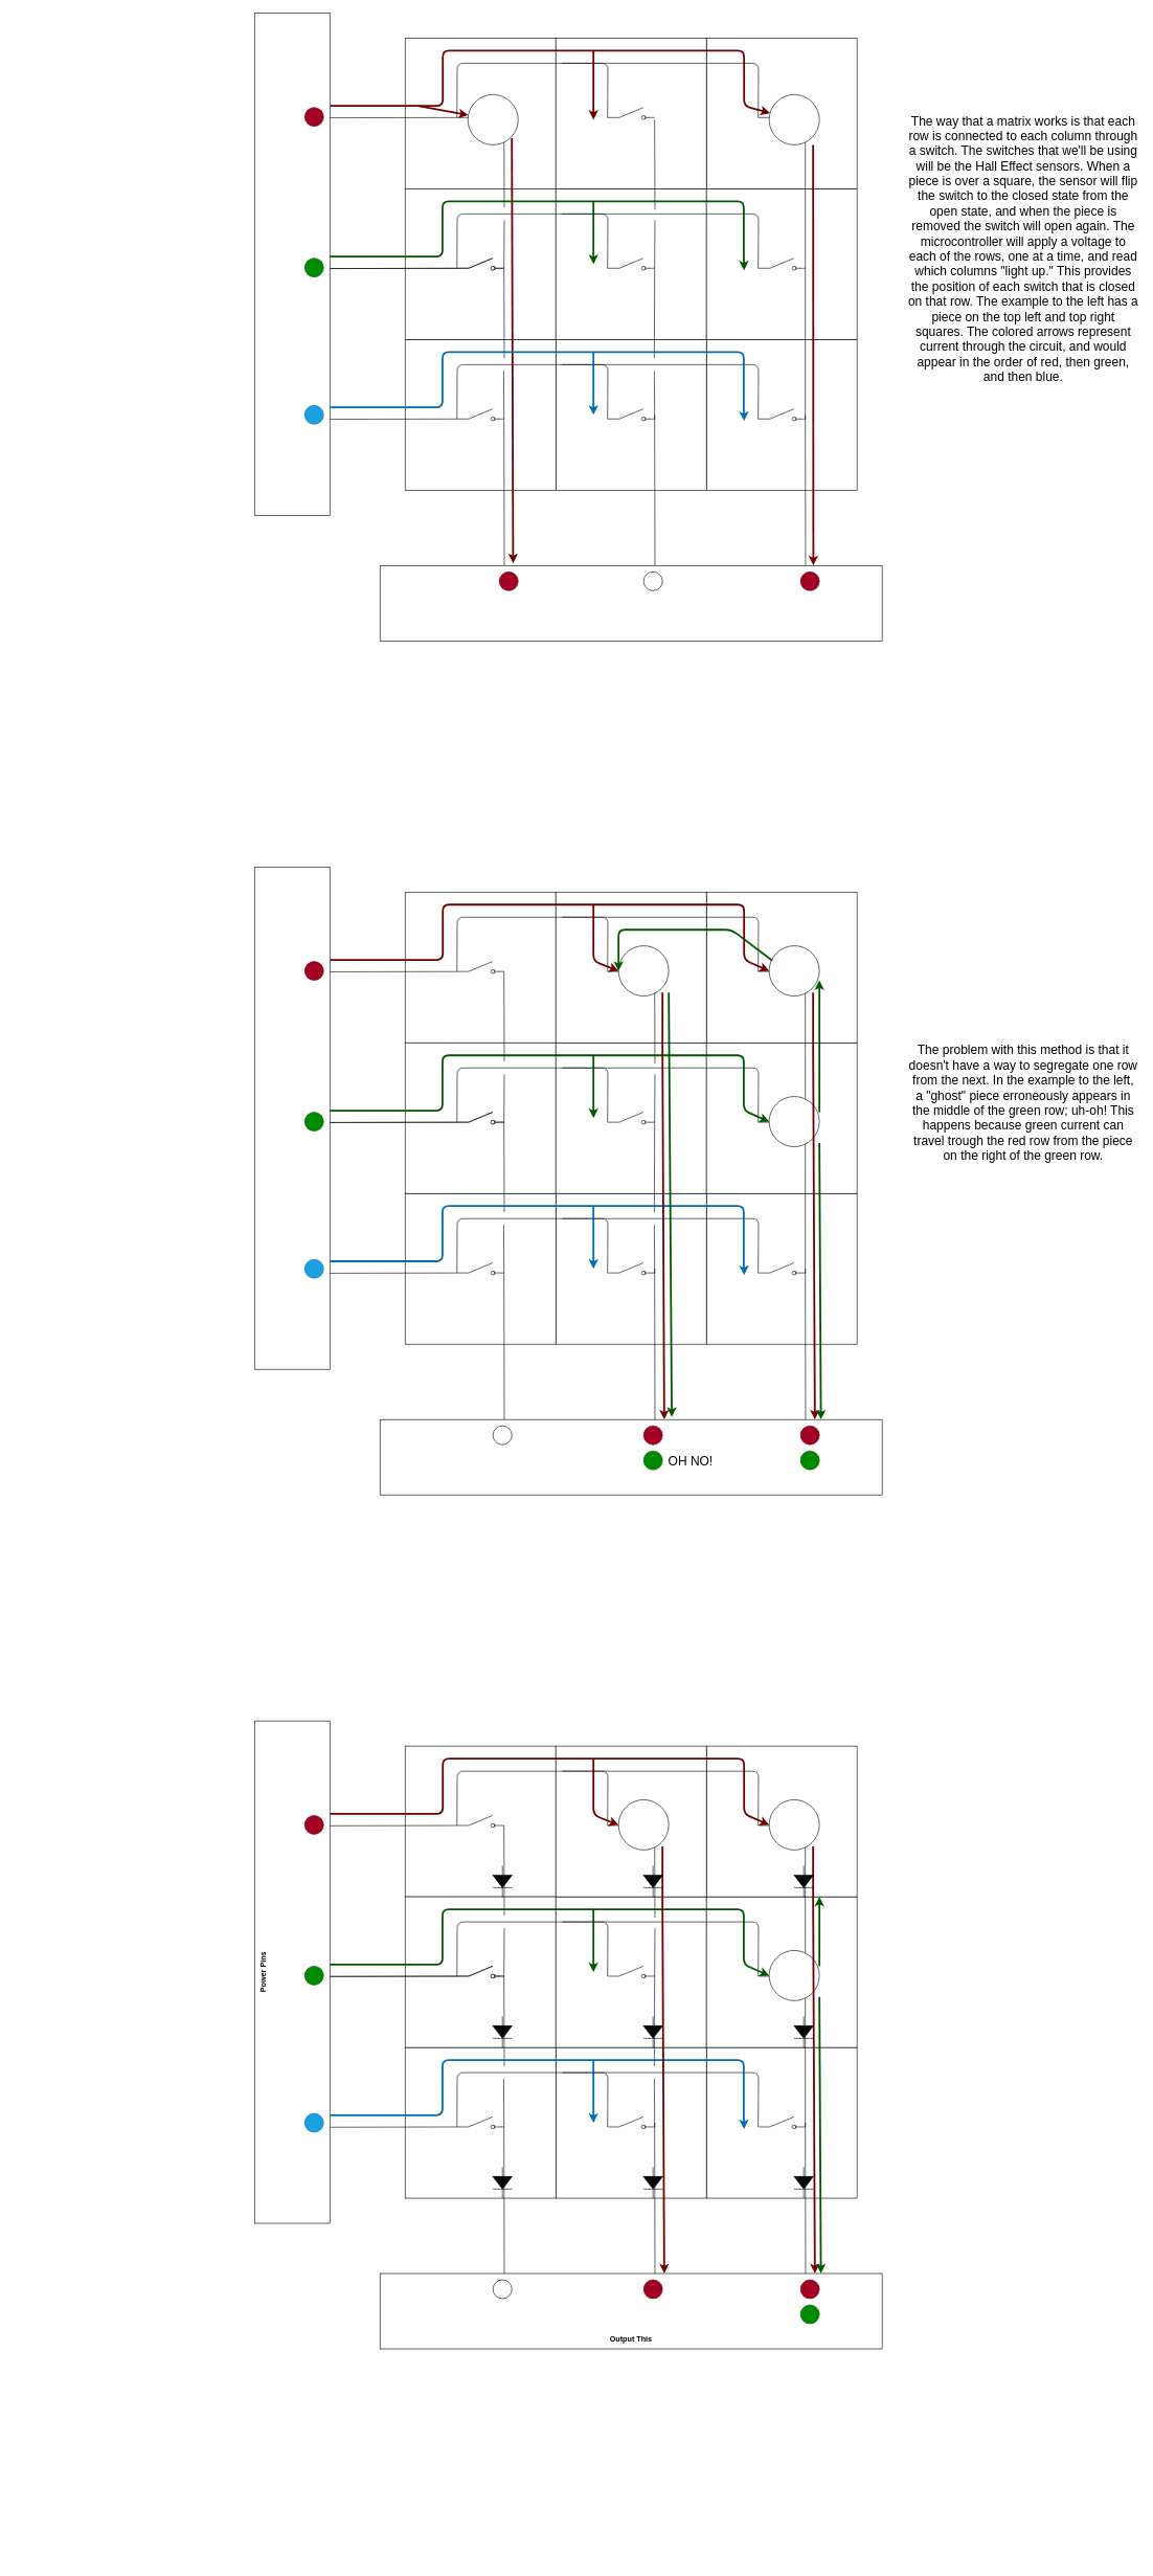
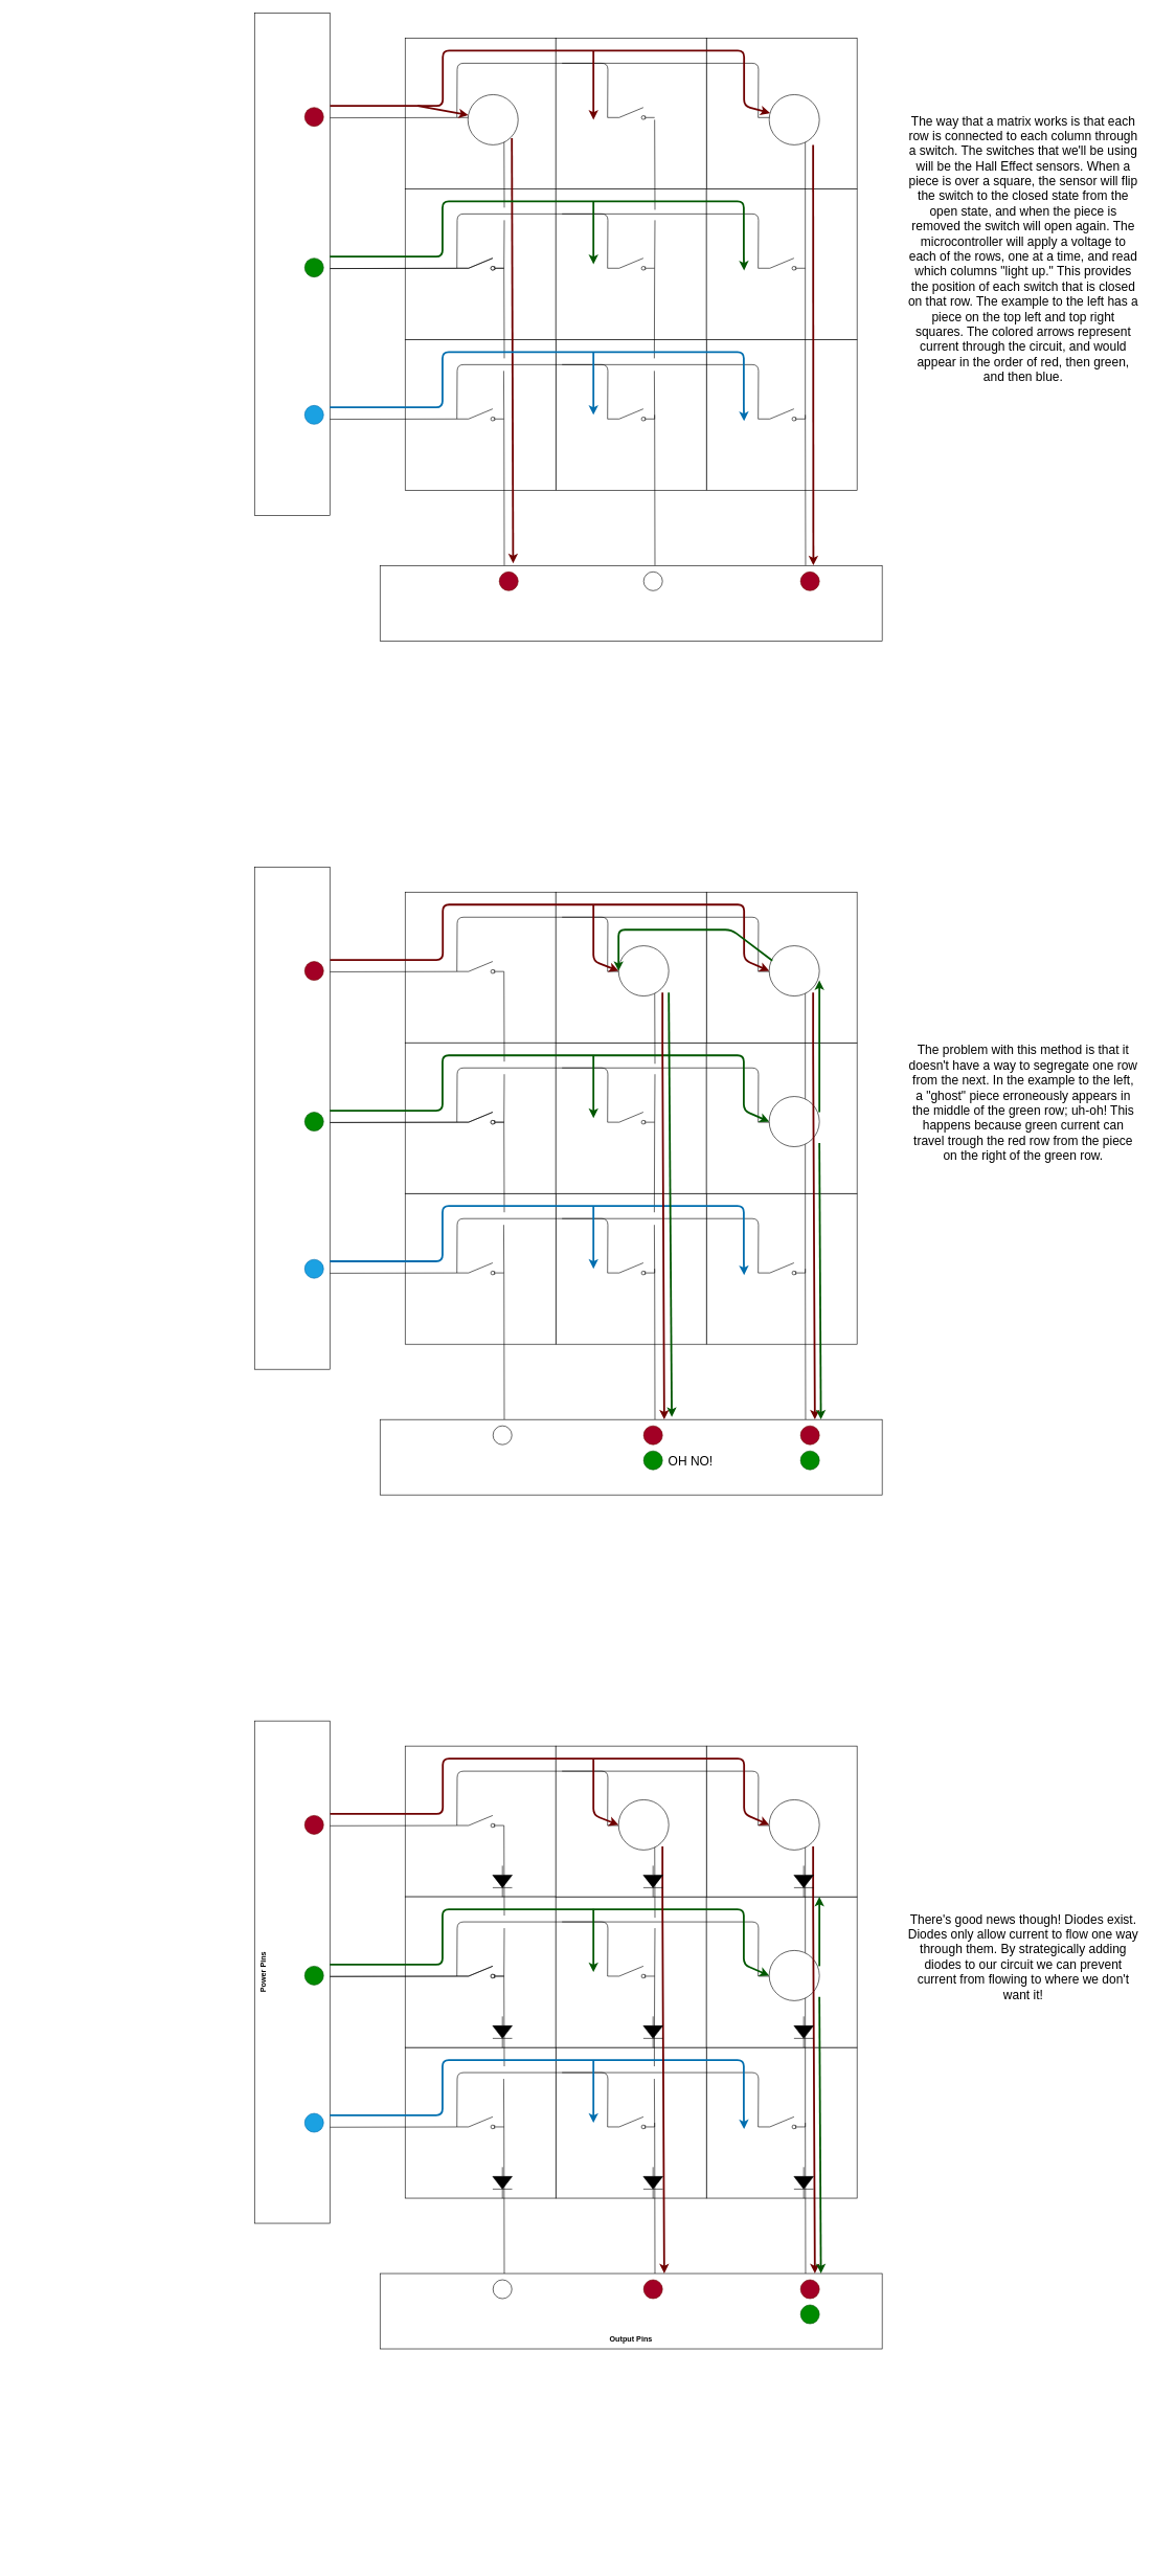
+ <mxCell id="174" value="There's good news though! Diodes exist. Diodes only allow current to flow one way through them. By strategically adding diodes to our circuit we can prevent current from flowing to where we don't want it!" style="text;html=1;strokeColor=none;fillColor=none;align=center;verticalAlign=middle;whiteSpace=wrap;rounded=0;fontSize=20;" parent="1" vertex="1"><mxGeometry x="1445" y="2780" width="370" height="670" as="geometry" /></mxCell>
- <mxCell id="205" value="Output This" style="text;html=1;strokeColor=none;fillColor=none;align=center;verticalAlign=middle;whiteSpace=wrap;rounded=0;fontStyle=1" vertex="1" parent="1"><mxGeometry y="3710" width="800" height="30" as="geometry" x="605" /></mxCell>
+ <mxCell id="205" value="Output Pins" style="text;html=1;strokeColor=none;fillColor=none;align=center;verticalAlign=middle;whiteSpace=wrap;rounded=0;fontStyle=1" vertex="1" parent="1"><mxGeometry y="3710" width="800" height="30" as="geometry" x="605" /></mxCell>
